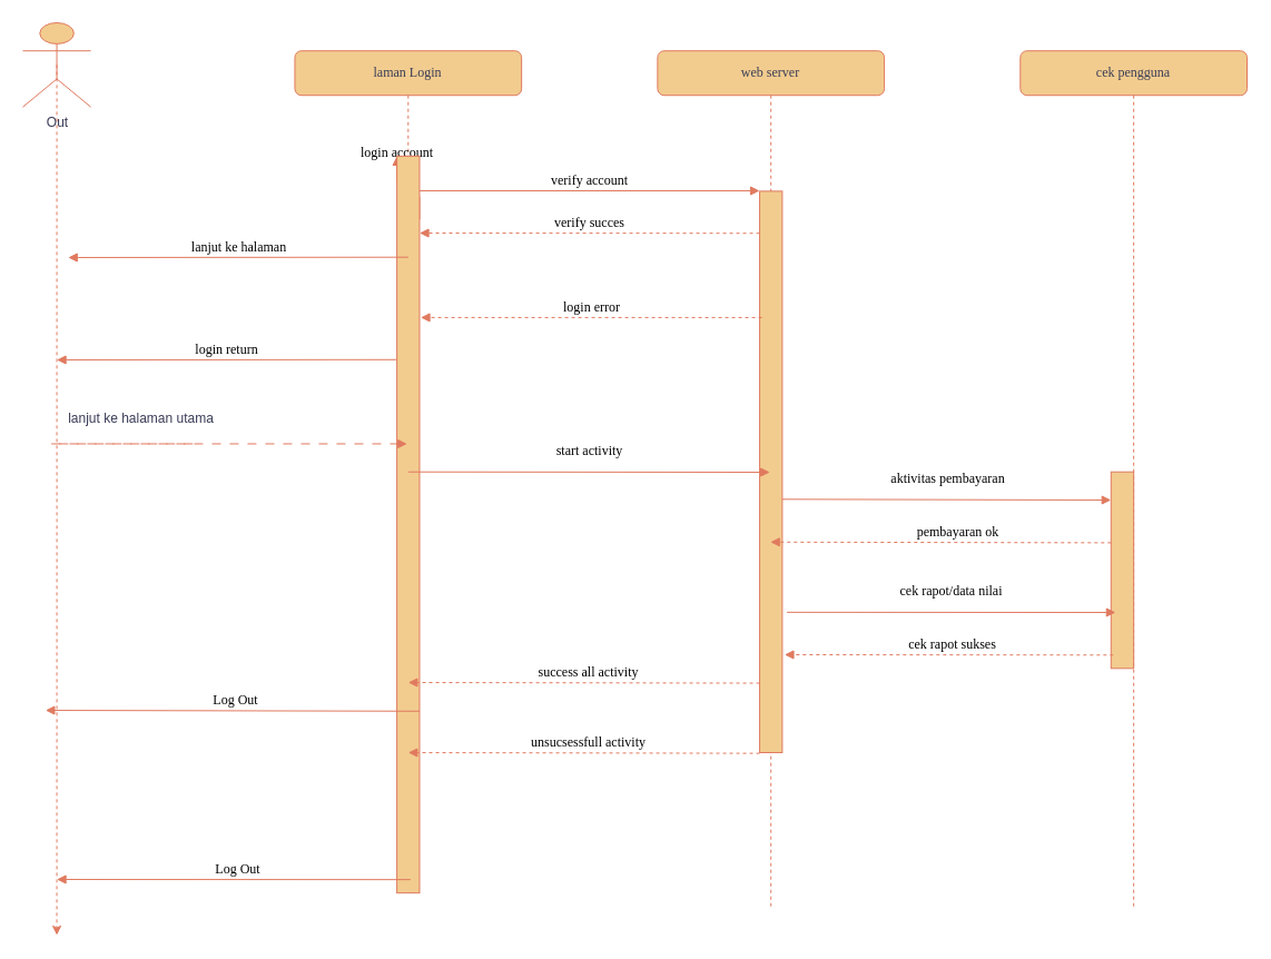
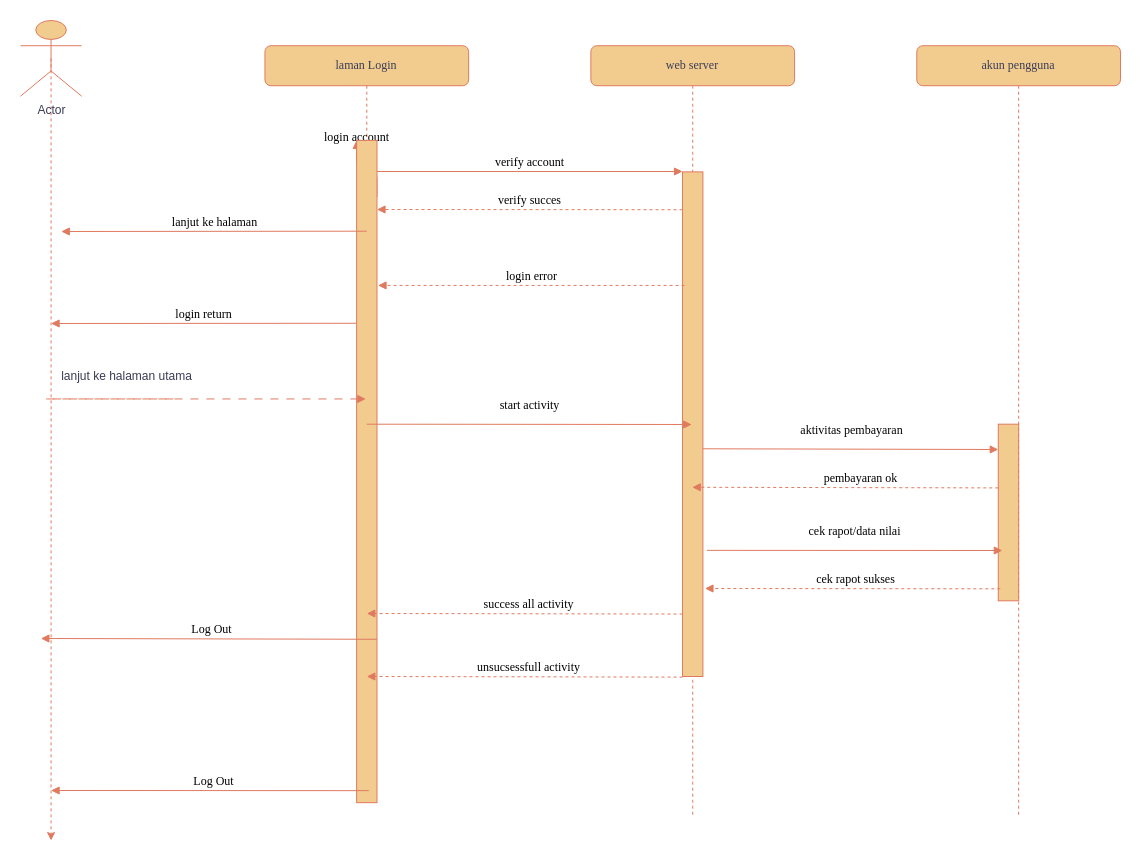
- <mxCell id="7" value="cek pengguna" style="shape=umlLifeline;perimeter=lifelinePerimeter;whiteSpace=wrap;html=1;container=1;collapsible=0;recursiveResize=0;outlineConnect=0;rounded=1;shadow=0;comic=0;labelBackgroundColor=none;strokeWidth=1;fontFamily=Verdana;fontSize=12;align=center;fillColor=#F2CC8F;strokeColor=#E07A5F;fontColor=#393C56;" parent="2" vertex="1"><mxGeometry x="896.296" y="25.231" width="203.704" height="769.538" as="geometry" /></mxCell>
+ <mxCell id="7" value="akun pengguna" style="shape=umlLifeline;perimeter=lifelinePerimeter;whiteSpace=wrap;html=1;container=1;collapsible=0;recursiveResize=0;outlineConnect=0;rounded=1;shadow=0;comic=0;labelBackgroundColor=none;strokeWidth=1;fontFamily=Verdana;fontSize=12;align=center;fillColor=#F2CC8F;strokeColor=#E07A5F;fontColor=#393C56;" parent="2" vertex="1"><mxGeometry x="896.296" y="25.231" width="203.704" height="769.538" as="geometry" /></mxCell>
- <mxCell id="21" value="Out" style="shape=umlActor;verticalLabelPosition=bottom;verticalAlign=top;html=1;outlineConnect=0;labelBackgroundColor=none;fillColor=#F2CC8F;strokeColor=#E07A5F;fontColor=#393C56;" vertex="1" parent="2"><mxGeometry width="61.111" height="75.692" as="geometry" /></mxCell>
+ <mxCell id="21" value="Actor" style="shape=umlActor;verticalLabelPosition=bottom;verticalAlign=top;html=1;outlineConnect=0;labelBackgroundColor=none;fillColor=#F2CC8F;strokeColor=#E07A5F;fontColor=#393C56;" vertex="1" parent="2"><mxGeometry width="61.111" height="75.692" as="geometry" /></mxCell>
